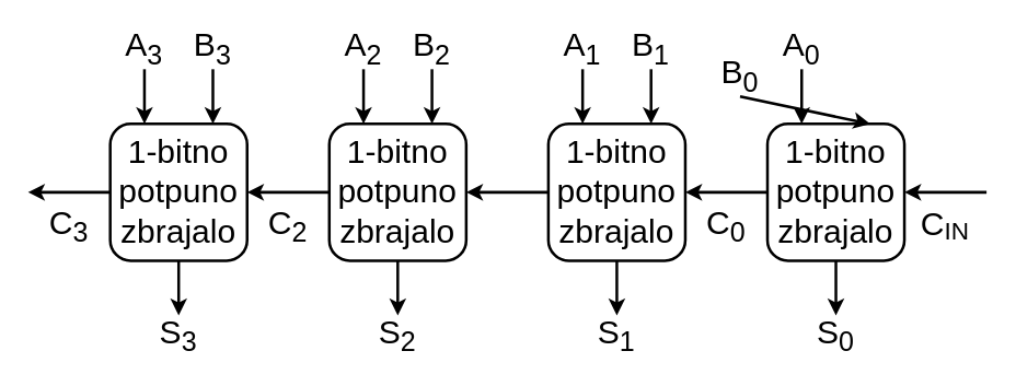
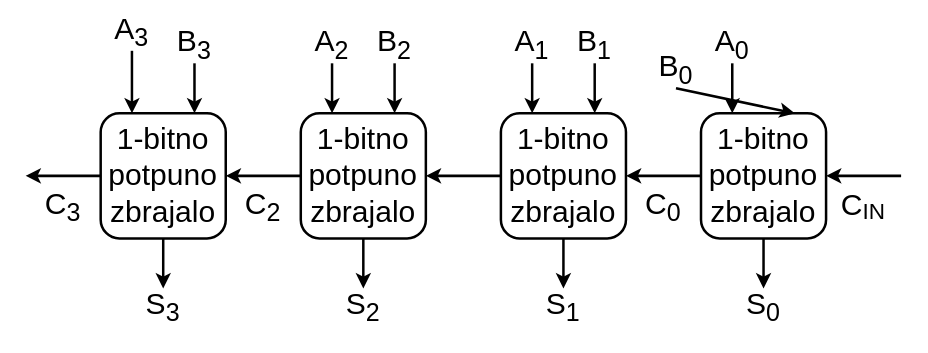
- <mxCell id="31" value="&lt;font style=&quot;font-size: 24px&quot;&gt;A&lt;sub&gt;3&lt;/sub&gt;&lt;/font&gt;" style="text;html=1;strokeColor=none;fillColor=none;align=center;verticalAlign=middle;whiteSpace=wrap;rounded=0;" parent="1" vertex="1"><mxGeometry x="90" y="20" width="30" height="30" as="geometry" /></mxCell>
+ <mxCell id="31" value="&lt;font style=&quot;font-size: 24px&quot;&gt;A&lt;sub&gt;3&lt;/sub&gt;&lt;/font&gt;" style="text;html=1;strokeColor=none;fillColor=none;align=center;verticalAlign=middle;whiteSpace=wrap;rounded=0;" parent="1" vertex="1"><mxGeometry x="90" y="10" width="30" height="30" as="geometry" /></mxCell>
